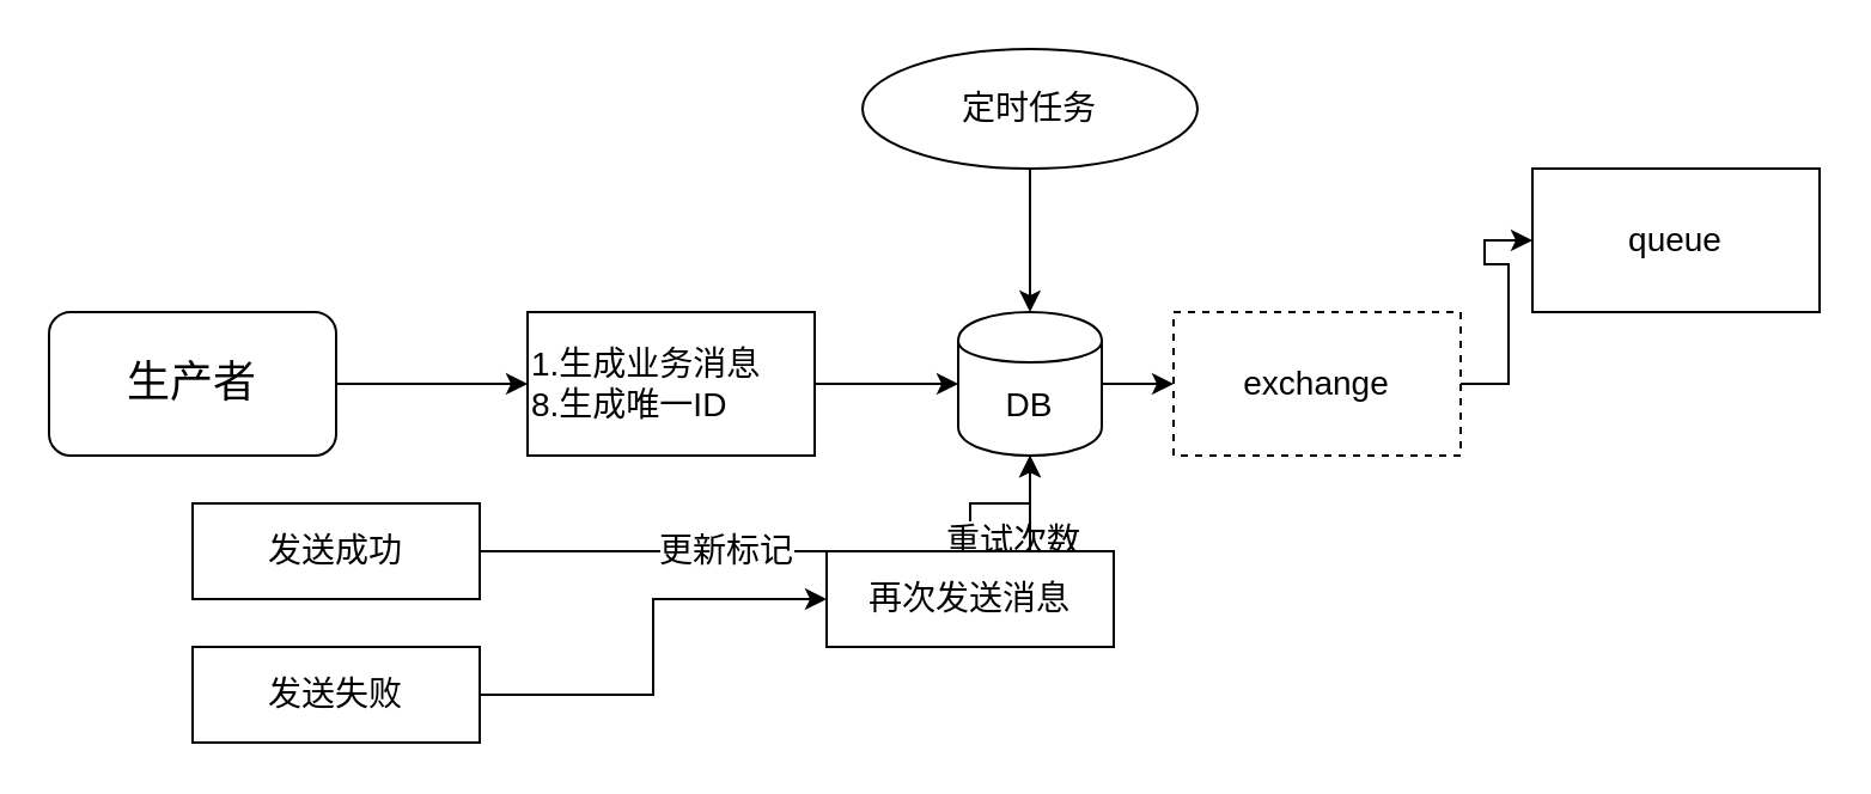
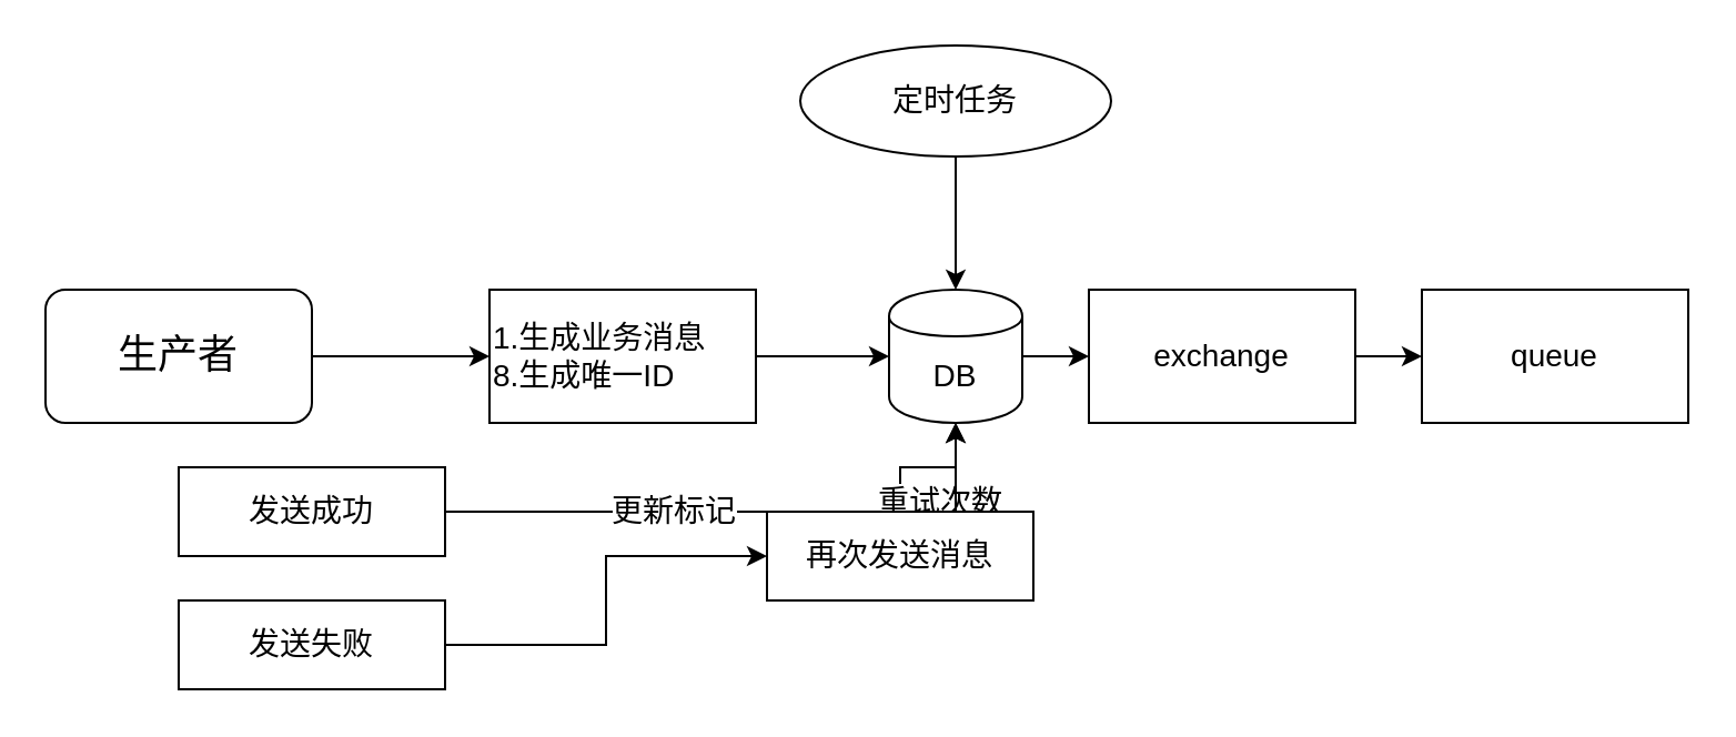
- <mxCell id="6" value="queue" style="whiteSpace=wrap;html=1;rounded=0;fontSize=14;" vertex="1" parent="1"><mxGeometry x="640" y="70" width="120" height="60" as="geometry" /></mxCell>
+ <mxCell id="6" value="queue" style="whiteSpace=wrap;html=1;rounded=0;fontSize=14;" vertex="1" parent="1"><mxGeometry x="640" y="130" width="120" height="60" as="geometry" /></mxCell>
- <mxCell id="5" value="exchange" style="whiteSpace=wrap;html=1;rounded=0;fontSize=14;align=center;dashed=1;" vertex="1" parent="1"><mxGeometry x="490" y="130" width="120" height="60" as="geometry" /></mxCell>
+ <mxCell id="5" value="exchange" style="whiteSpace=wrap;html=1;rounded=0;fontSize=14;align=center;" vertex="1" parent="1"><mxGeometry x="490" y="130" width="120" height="60" as="geometry" /></mxCell>
